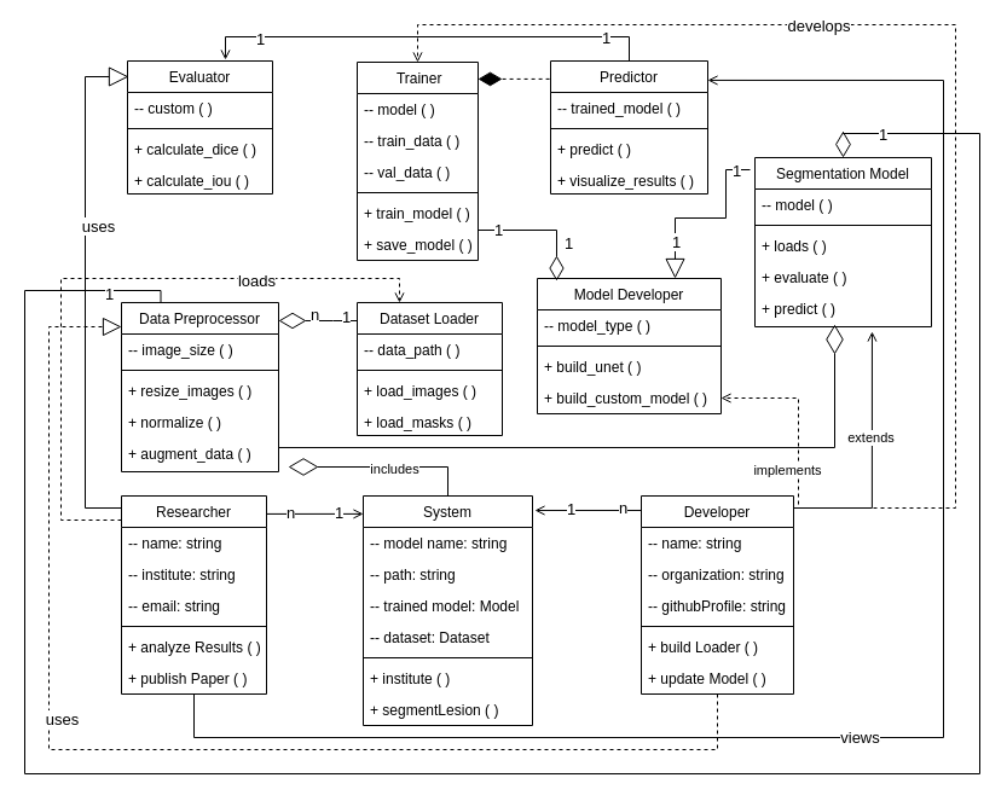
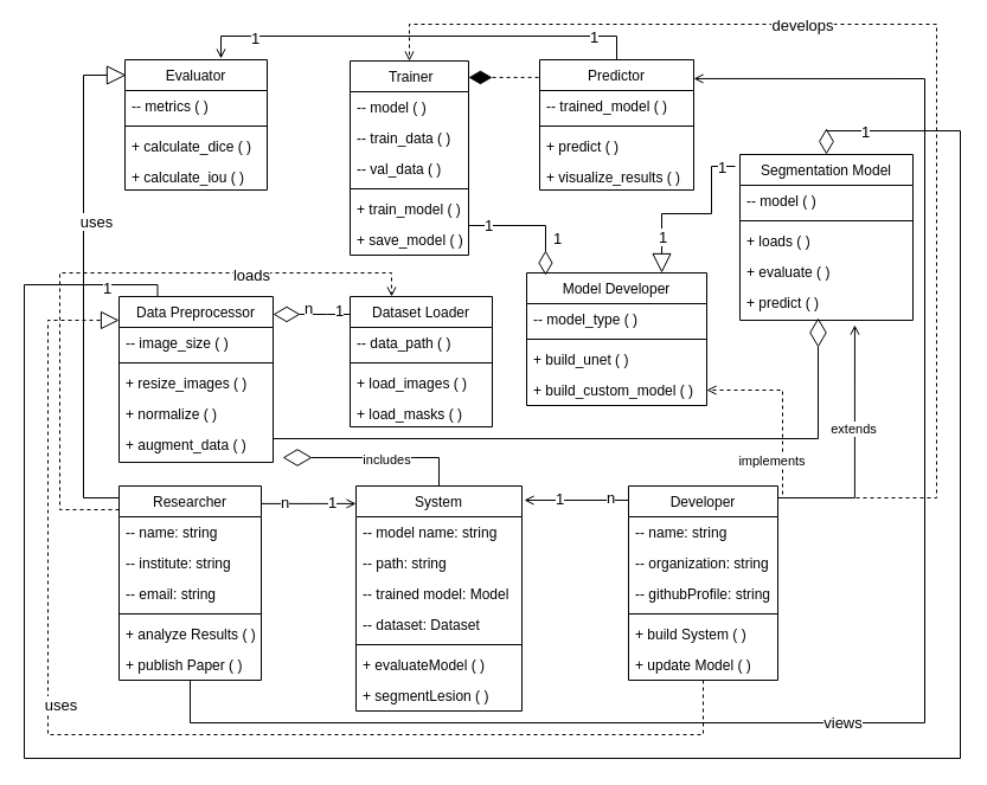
- <mxCell id="29" value="-- custom ( )    " style="text;align=left;verticalAlign=top;spacingLeft=4;spacingRight=4;overflow=hidden;rotatable=0;points=[[0,0.5],[1,0.5]];portConstraint=eastwest;" vertex="1" parent="28"><mxGeometry y="26" width="120" height="26" as="geometry" /></mxCell>
+ <mxCell id="29" value="-- metrics ( )    " style="text;align=left;verticalAlign=top;spacingLeft=4;spacingRight=4;overflow=hidden;rotatable=0;points=[[0,0.5],[1,0.5]];portConstraint=eastwest;" vertex="1" parent="28"><mxGeometry y="26" width="120" height="26" as="geometry" /></mxCell>
- <mxCell id="71" value="+ build Loader ( )" style="text;align=left;verticalAlign=top;spacingLeft=4;spacingRight=4;overflow=hidden;rotatable=0;points=[[0,0.5],[1,0.5]];portConstraint=eastwest;" vertex="1" parent="66"><mxGeometry y="112" width="126" height="26" as="geometry" /></mxCell>
+ <mxCell id="71" value="+ build System ( )" style="text;align=left;verticalAlign=top;spacingLeft=4;spacingRight=4;overflow=hidden;rotatable=0;points=[[0,0.5],[1,0.5]];portConstraint=eastwest;" vertex="1" parent="66"><mxGeometry y="112" width="126" height="26" as="geometry" /></mxCell>
- <mxCell id="97" value="+ institute ( )" style="text;align=left;verticalAlign=top;spacingLeft=4;spacingRight=4;overflow=hidden;rotatable=0;points=[[0,0.5],[1,0.5]];portConstraint=eastwest;" vertex="1" parent="91"><mxGeometry y="138" width="140" height="26" as="geometry" /></mxCell>
+ <mxCell id="97" value="+ evaluateModel ( )" style="text;align=left;verticalAlign=top;spacingLeft=4;spacingRight=4;overflow=hidden;rotatable=0;points=[[0,0.5],[1,0.5]];portConstraint=eastwest;" vertex="1" parent="91"><mxGeometry y="138" width="140" height="26" as="geometry" /></mxCell>
